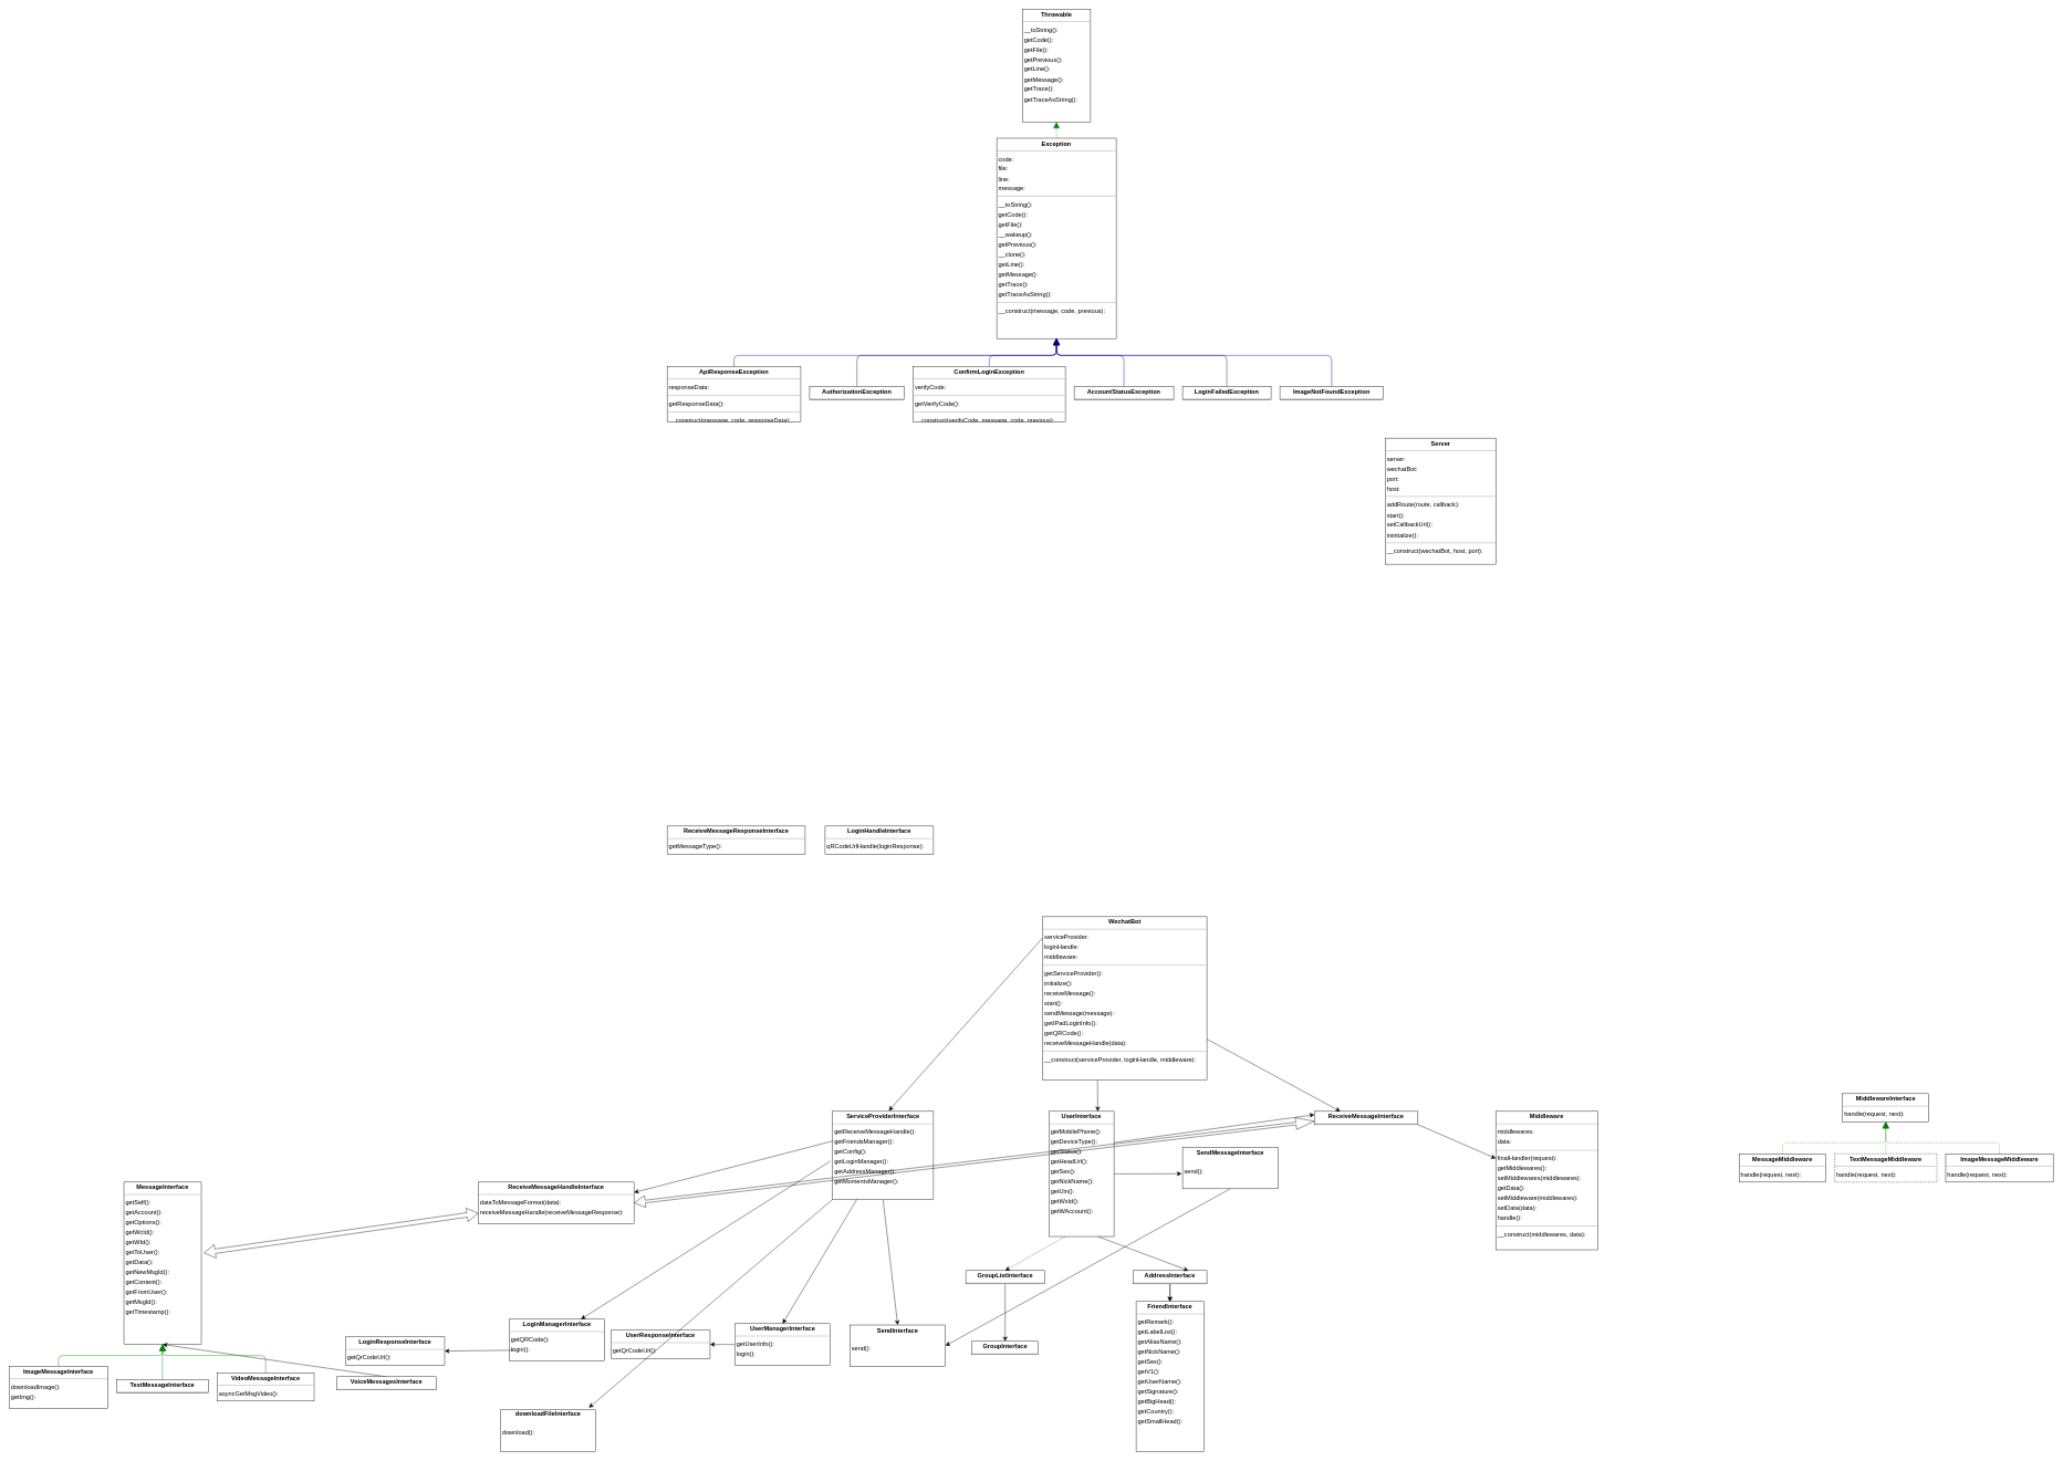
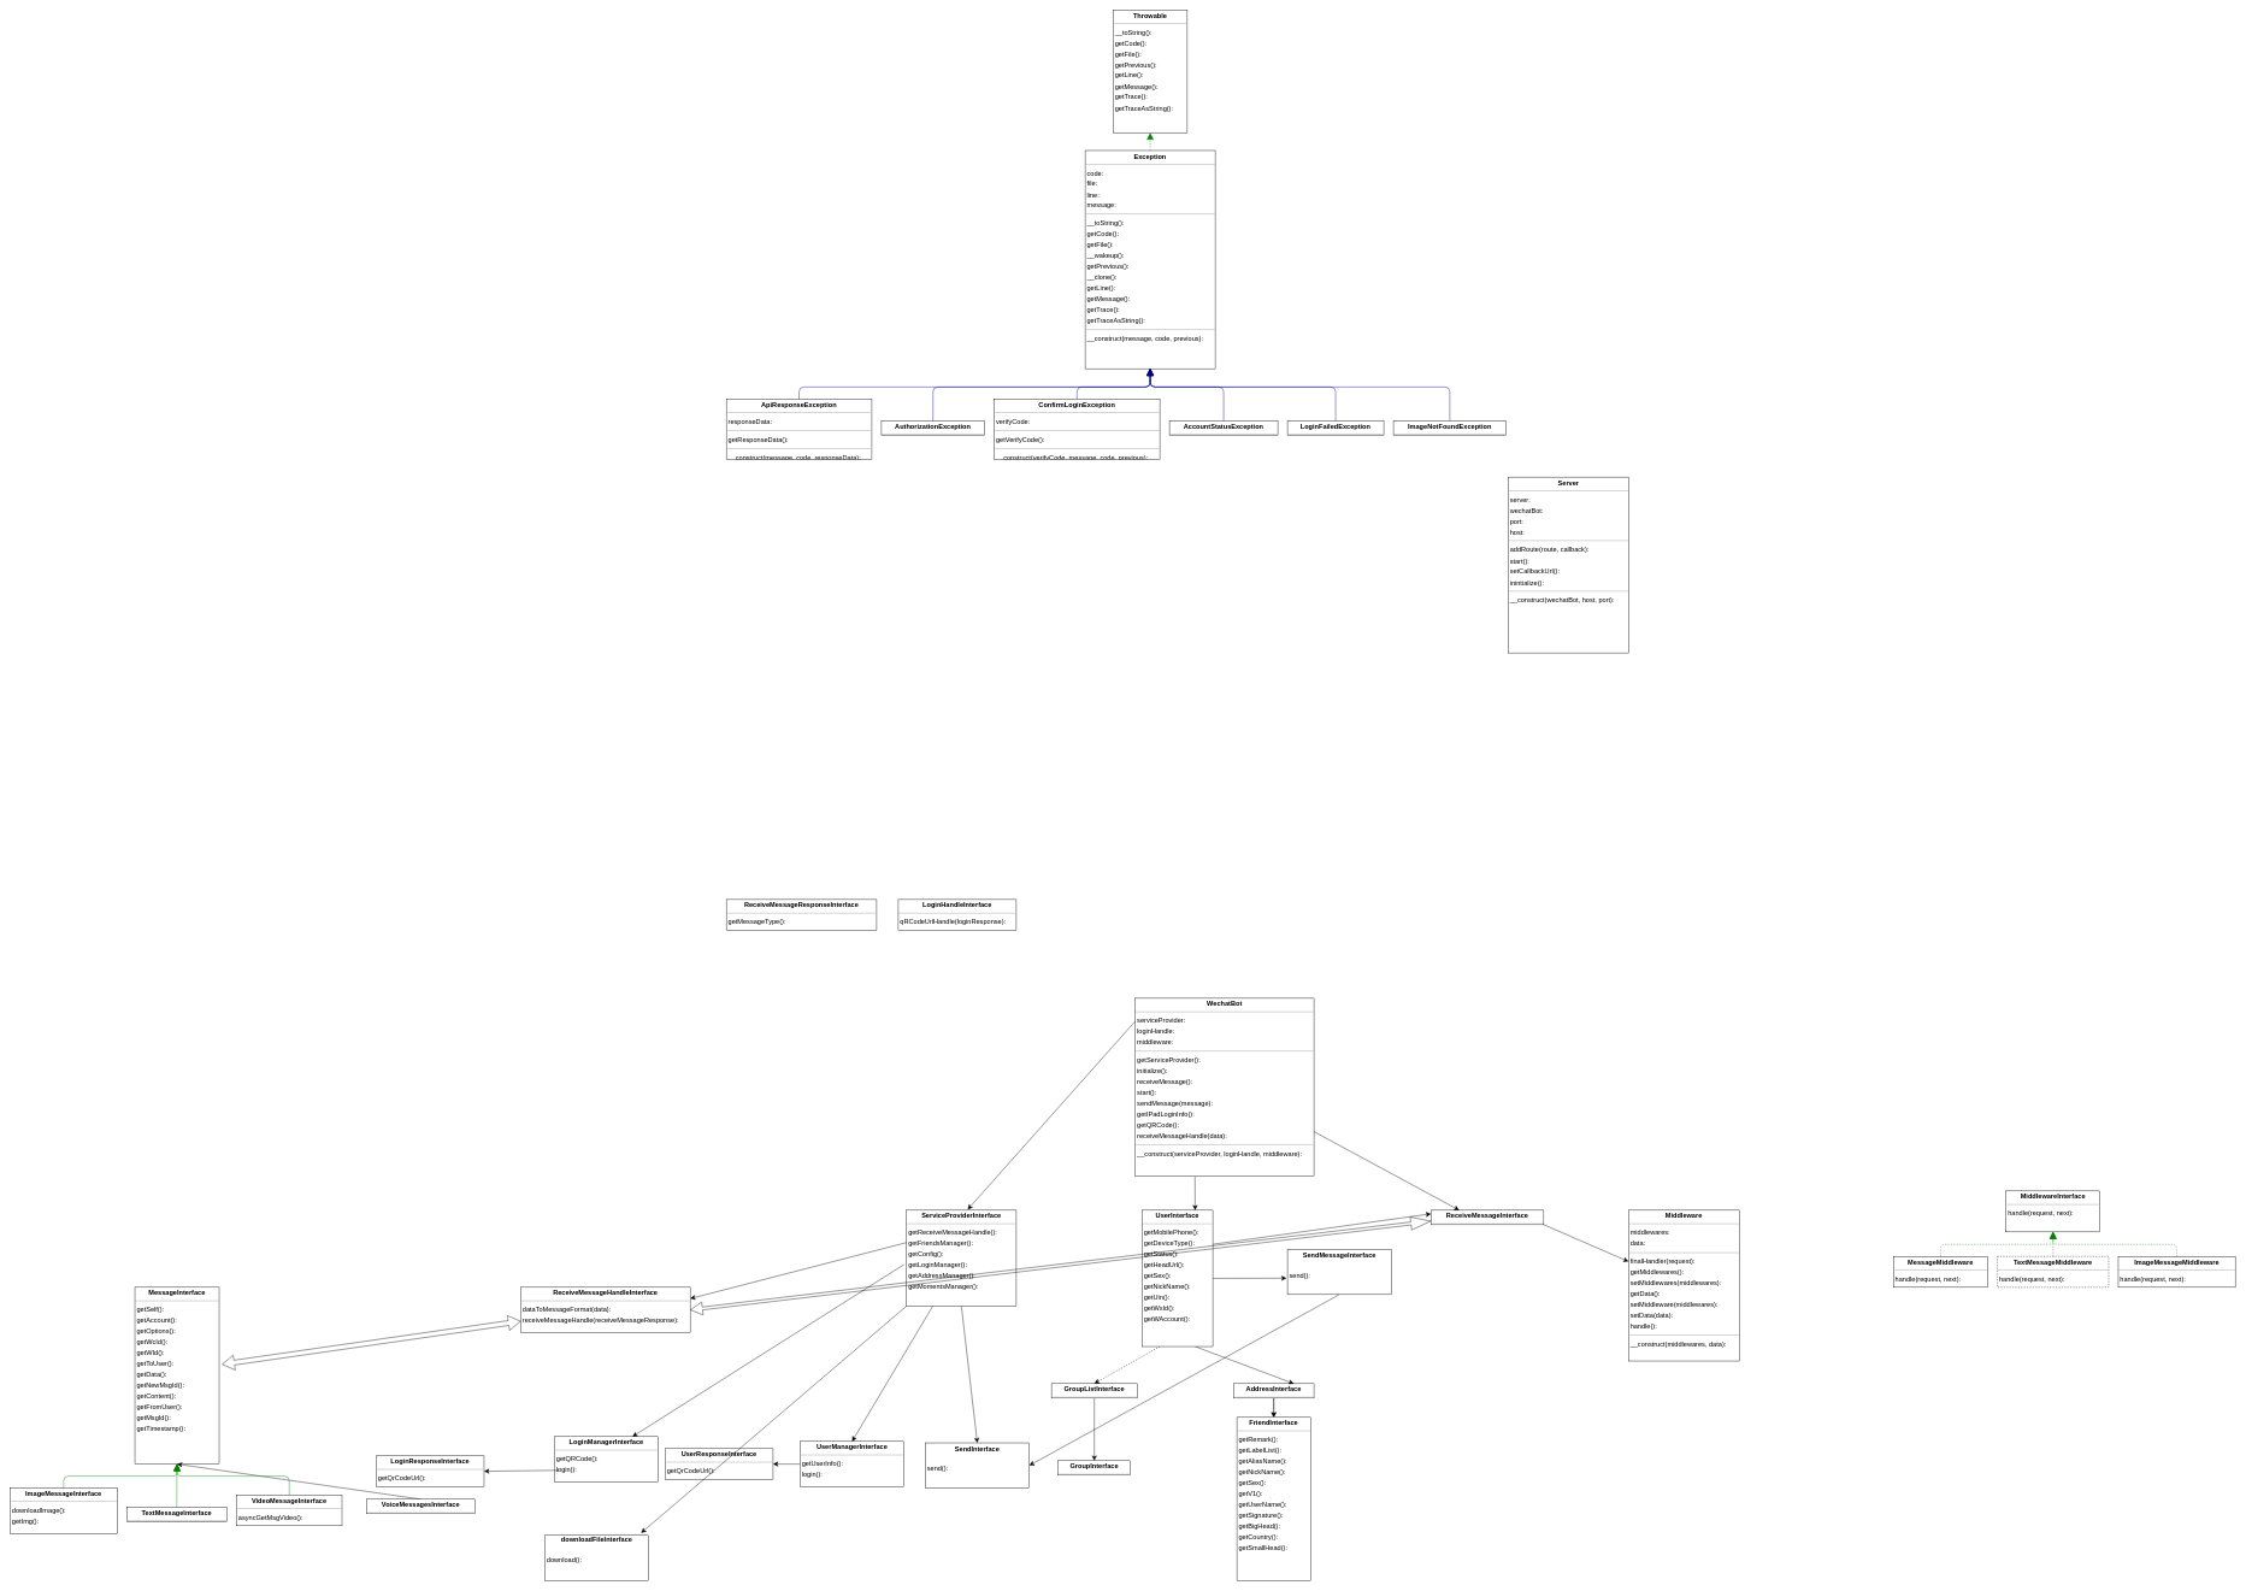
- <mxCell id="29" value="&lt;p style=&quot;margin:0px;margin-top:4px;text-align:center;&quot;&gt;&lt;b&gt;Server&lt;/b&gt;&lt;/p&gt;&lt;hr size=&quot;1&quot;/&gt;&lt;p style=&quot;margin:0 0 0 4px;line-height:1.6;&quot;&gt; server: &lt;br/&gt; wechatBot: &lt;br/&gt; port: &lt;br/&gt; host: &lt;/p&gt;&lt;hr size=&quot;1&quot;/&gt;&lt;p style=&quot;margin:0 0 0 4px;line-height:1.6;&quot;&gt; addRoute(route, callback): &lt;br/&gt; start(): &lt;br/&gt; setCallbackUrl(): &lt;br/&gt; inintialize(): &lt;/p&gt;&lt;hr size=&quot;1&quot;/&gt;&lt;p style=&quot;margin:0 0 0 4px;line-height:1.6;&quot;&gt; __construct(wechatBot, host, port): &lt;/p&gt;" style="verticalAlign=top;align=left;overflow=fill;fontSize=14;fontFamily=Helvetica;html=1;rounded=0;shadow=0;comic=0;labelBackgroundColor=none;strokeWidth=1;" parent="1" vertex="1"><mxGeometry x="3130" y="990" width="251" height="285" as="geometry" /></mxCell>
+ <mxCell id="29" value="&lt;p style=&quot;margin:0px;margin-top:4px;text-align:center;&quot;&gt;&lt;b&gt;Server&lt;/b&gt;&lt;/p&gt;&lt;hr size=&quot;1&quot;/&gt;&lt;p style=&quot;margin:0 0 0 4px;line-height:1.6;&quot;&gt; server: &lt;br/&gt; wechatBot: &lt;br/&gt; port: &lt;br/&gt; host: &lt;/p&gt;&lt;hr size=&quot;1&quot;/&gt;&lt;p style=&quot;margin:0 0 0 4px;line-height:1.6;&quot;&gt; addRoute(route, callback): &lt;br/&gt; start(): &lt;br/&gt; setCallbackUrl(): &lt;br/&gt; inintialize(): &lt;/p&gt;&lt;hr size=&quot;1&quot;/&gt;&lt;p style=&quot;margin:0 0 0 4px;line-height:1.6;&quot;&gt; __construct(wechatBot, host, port): &lt;/p&gt;" style="verticalAlign=top;align=left;overflow=fill;fontSize=14;fontFamily=Helvetica;html=1;rounded=0;shadow=0;comic=0;labelBackgroundColor=none;strokeWidth=1;" parent="1" vertex="1"><mxGeometry x="3130" y="990" width="251" height="365" as="geometry" /></mxCell>
- <mxCell id="24" value="&lt;p style=&quot;margin:0px;margin-top:4px;text-align:center;&quot;&gt;&lt;b&gt;MiddlewareInterface&lt;/b&gt;&lt;/p&gt;&lt;hr size=&quot;1&quot;/&gt;&lt;p style=&quot;margin:0 0 0 4px;line-height:1.6;&quot;&gt; handle(request, next): &lt;/p&gt;" style="verticalAlign=top;align=left;overflow=fill;fontSize=14;fontFamily=Helvetica;html=1;rounded=0;shadow=0;comic=0;labelBackgroundColor=none;strokeWidth=1;" parent="1" vertex="1"><mxGeometry x="4164" y="2472" width="195" height="64" as="geometry" /></mxCell>
+ <mxCell id="24" value="&lt;p style=&quot;margin:0px;margin-top:4px;text-align:center;&quot;&gt;&lt;b&gt;MiddlewareInterface&lt;/b&gt;&lt;/p&gt;&lt;hr size=&quot;1&quot;/&gt;&lt;p style=&quot;margin:0 0 0 4px;line-height:1.6;&quot;&gt; handle(request, next): &lt;/p&gt;" style="verticalAlign=top;align=left;overflow=fill;fontSize=14;fontFamily=Helvetica;html=1;rounded=0;shadow=0;comic=0;labelBackgroundColor=none;strokeWidth=1;" parent="1" vertex="1"><mxGeometry x="4164" y="2472" width="195" height="85" as="geometry" /></mxCell>
- <mxCell id="32" value="&lt;p style=&quot;margin:0px;margin-top:4px;text-align:center;&quot;&gt;&lt;b&gt;TextMessageInterface&lt;/b&gt;&lt;/p&gt;&lt;hr size=&quot;1&quot;/&gt;" style="verticalAlign=top;align=left;overflow=fill;fontSize=14;fontFamily=Helvetica;html=1;rounded=0;shadow=0;comic=0;labelBackgroundColor=none;strokeWidth=1;" parent="1" vertex="1"><mxGeometry x="262" y="3119" width="208" height="30" as="geometry" /></mxCell>
+ <mxCell id="32" value="&lt;p style=&quot;margin:0px;margin-top:4px;text-align:center;&quot;&gt;&lt;b&gt;TextMessageInterface&lt;/b&gt;&lt;/p&gt;&lt;hr size=&quot;1&quot;/&gt;" style="verticalAlign=top;align=left;overflow=fill;fontSize=14;fontFamily=Helvetica;html=1;rounded=0;shadow=0;comic=0;labelBackgroundColor=none;strokeWidth=1;" parent="1" vertex="1"><mxGeometry x="262" y="3129" width="208" height="30" as="geometry" /></mxCell>
